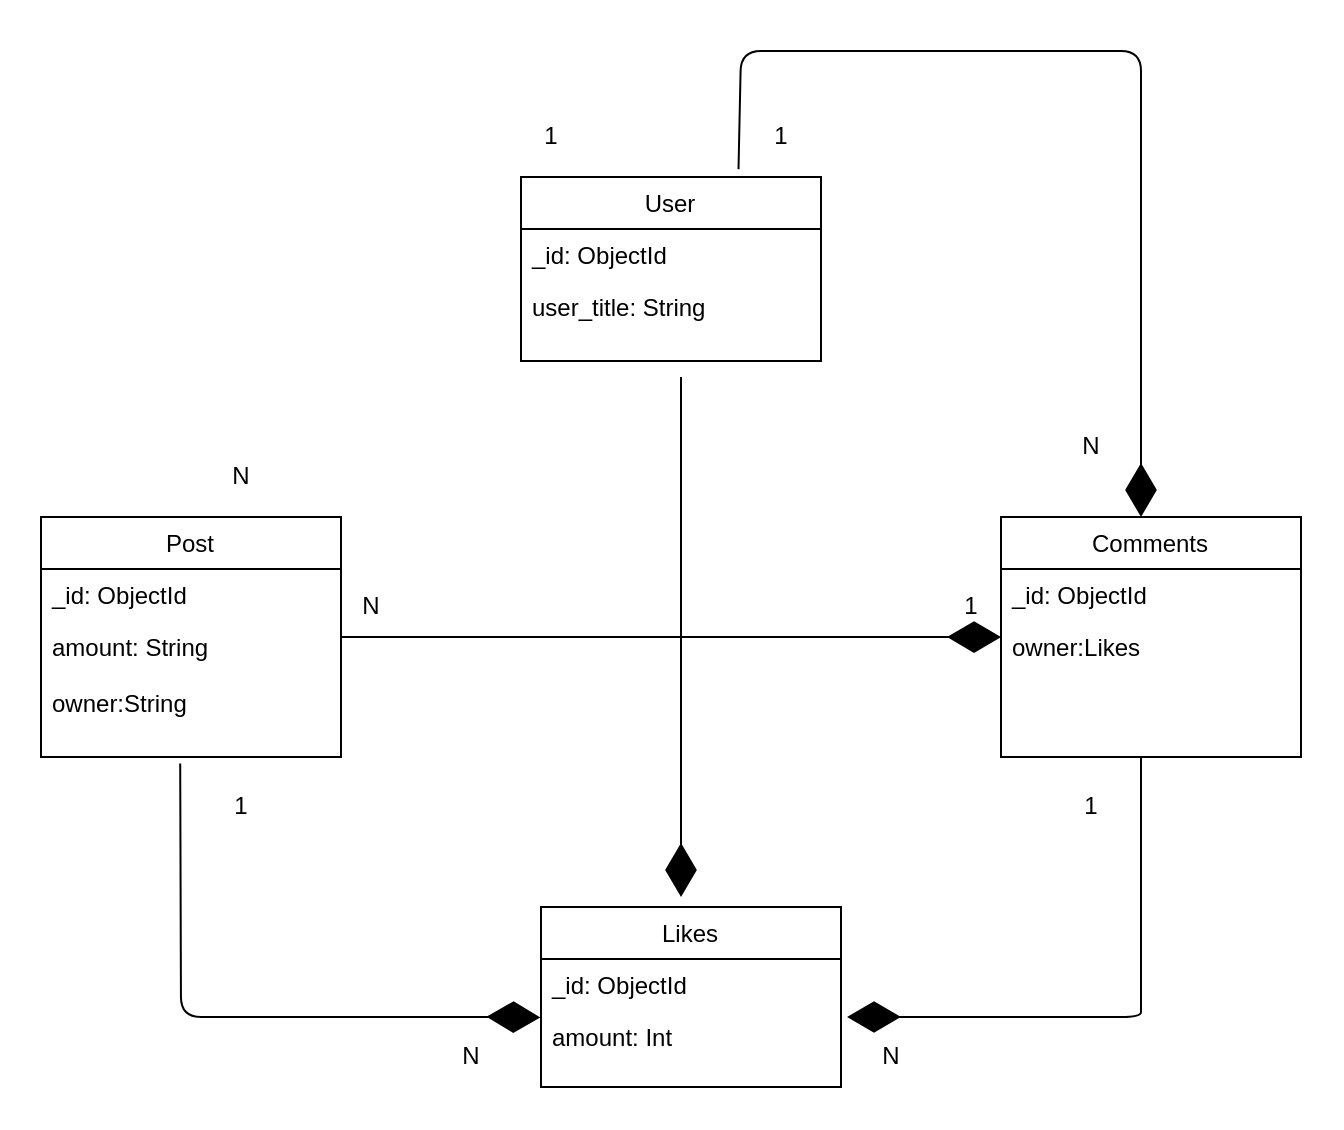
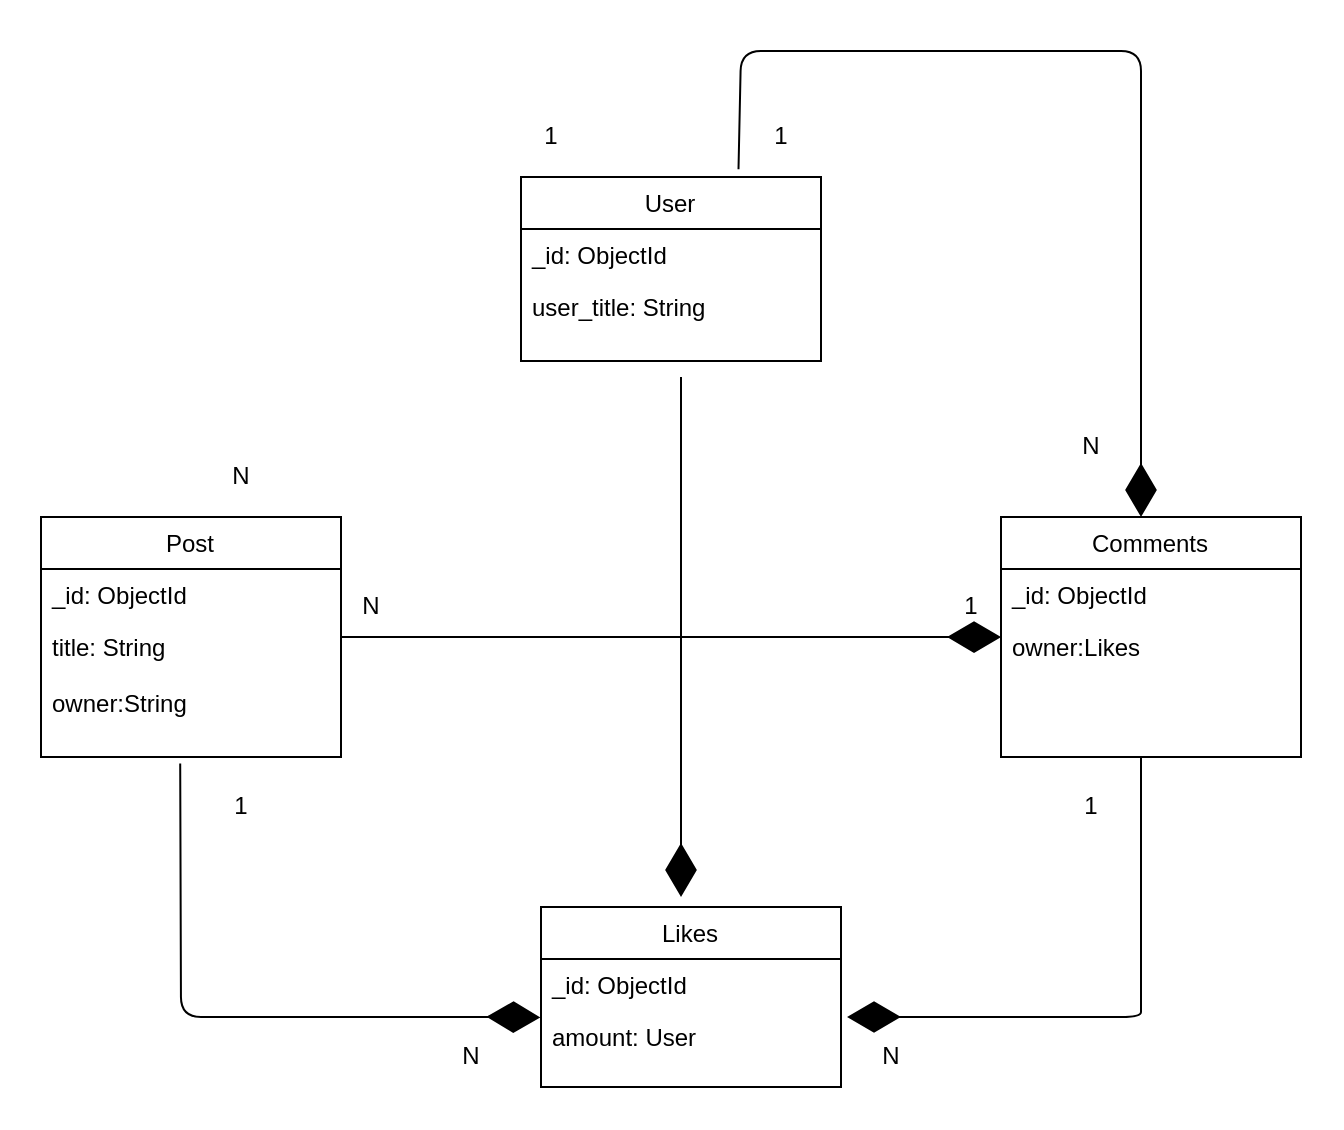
- <mxCell id="7" value="amount: String&#10;&#10;owner:String&#10;&#10;&#10;" style="text;strokeColor=none;fillColor=none;align=left;verticalAlign=top;spacingLeft=4;spacingRight=4;overflow=hidden;rotatable=0;points=[[0,0.5],[1,0.5]];portConstraint=eastwest;" parent="5" vertex="1"><mxGeometry y="52" width="150" height="68" as="geometry" /></mxCell>
+ <mxCell id="7" value="title: String&#10;&#10;owner:String&#10;&#10;&#10;" style="text;strokeColor=none;fillColor=none;align=left;verticalAlign=top;spacingLeft=4;spacingRight=4;overflow=hidden;rotatable=0;points=[[0,0.5],[1,0.5]];portConstraint=eastwest;" parent="5" vertex="1"><mxGeometry y="52" width="150" height="68" as="geometry" /></mxCell>
- <mxCell id="13" value="amount: Int&#10;&#10;&#10;&#10;" style="text;strokeColor=none;fillColor=none;align=left;verticalAlign=top;spacingLeft=4;spacingRight=4;overflow=hidden;rotatable=0;points=[[0,0.5],[1,0.5]];portConstraint=eastwest;" parent="11" vertex="1"><mxGeometry y="52" width="150" height="38" as="geometry" /></mxCell>
+ <mxCell id="13" value="amount: User&#10;&#10;&#10;&#10;" style="text;strokeColor=none;fillColor=none;align=left;verticalAlign=top;spacingLeft=4;spacingRight=4;overflow=hidden;rotatable=0;points=[[0,0.5],[1,0.5]];portConstraint=eastwest;" parent="11" vertex="1"><mxGeometry y="52" width="150" height="38" as="geometry" /></mxCell>
